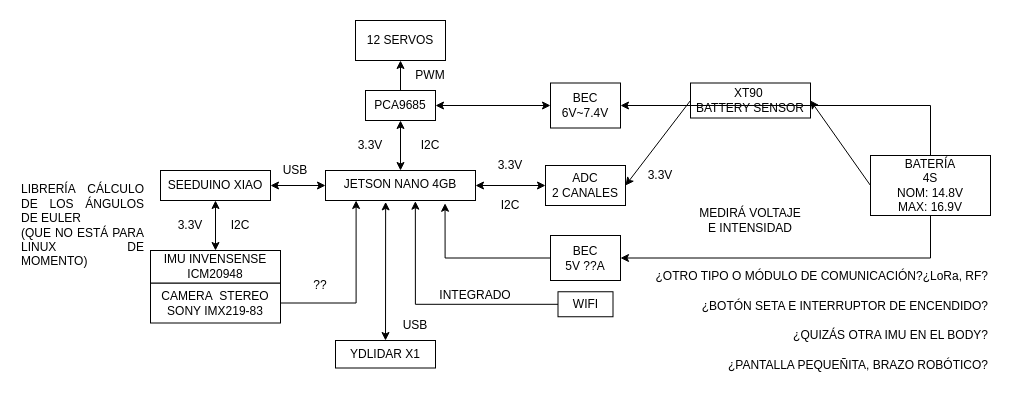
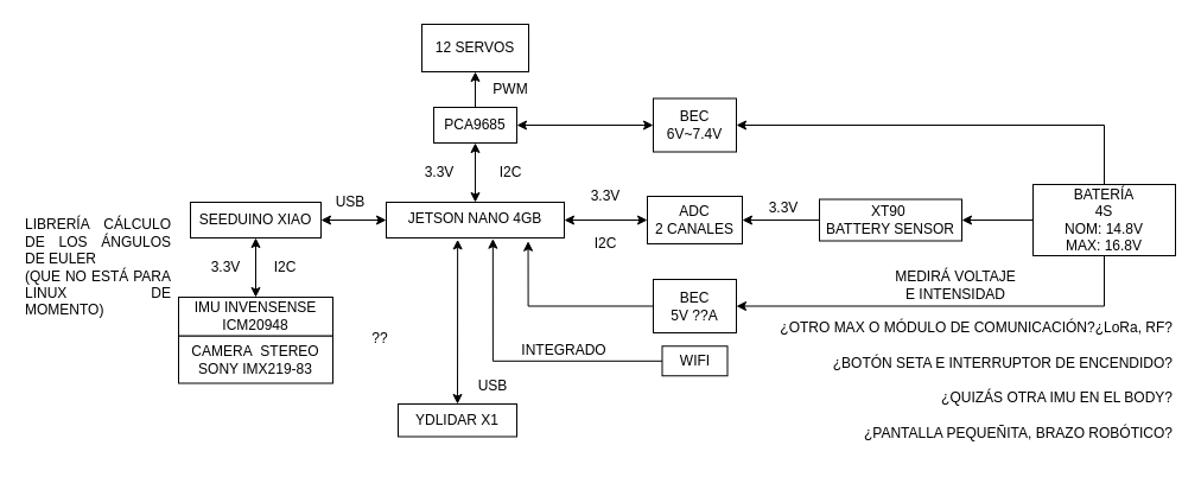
- <mxCell id="12" value="XT90&amp;nbsp;&lt;br&gt;BATTERY SENSOR" style="rounded=0;whiteSpace=wrap;html=1;" vertex="1" parent="1"><mxGeometry x="690" y="82.5" width="120" height="35" as="geometry" /></mxCell>
+ <mxCell id="12" value="XT90&amp;nbsp;&lt;br&gt;BATTERY SENSOR" style="rounded=0;whiteSpace=wrap;html=1;" vertex="1" parent="1"><mxGeometry x="690" y="167.5" width="120" height="35" as="geometry" /></mxCell>
- <mxCell id="22" value="BATERÍA&lt;br&gt;4S&lt;br&gt;NOM: 14.8V&lt;br&gt;MAX: 16.9V" style="rounded=0;whiteSpace=wrap;html=1;" vertex="1" parent="1"><mxGeometry x="870" y="155" width="120" height="60" as="geometry" /></mxCell>
+ <mxCell id="22" value="BATERÍA&lt;br&gt;4S&lt;br&gt;NOM: 14.8V&lt;br&gt;MAX: 16.8V" style="rounded=0;whiteSpace=wrap;html=1;" vertex="1" parent="1"><mxGeometry x="870" y="155" width="120" height="60" as="geometry" /></mxCell>
- <mxCell id="19" value="MEDIRÁ VOLTAJE E INTENSIDAD" style="text;html=1;strokeColor=none;fillColor=none;align=center;verticalAlign=middle;whiteSpace=wrap;rounded=0;" vertex="1" parent="1"><mxGeometry x="695" y="205" width="110" height="30" as="geometry" /></mxCell>
+ <mxCell id="19" value="MEDIRÁ VOLTAJE E INTENSIDAD" style="text;html=1;strokeColor=none;fillColor=none;align=center;verticalAlign=middle;whiteSpace=wrap;rounded=0;" vertex="1" parent="1"><mxGeometry x="750" y="225" width="110" height="30" as="geometry" /></mxCell>
- <mxCell id="46" value="¿OTRO TIPO O MÓDULO DE COMUNICACIÓN?¿LoRa, RF?" style="text;html=1;strokeColor=none;fillColor=none;align=right;verticalAlign=middle;whiteSpace=wrap;rounded=0;" vertex="1" parent="1"><mxGeometry x="650" y="261.25" width="340" height="30" as="geometry" /></mxCell>
+ <mxCell id="46" value="¿OTRO MAX O MÓDULO DE COMUNICACIÓN?¿LoRa, RF?" style="text;html=1;strokeColor=none;fillColor=none;align=right;verticalAlign=middle;whiteSpace=wrap;rounded=0;" vertex="1" parent="1"><mxGeometry x="650" y="261.25" width="340" height="30" as="geometry" /></mxCell>
- <mxCell id="26" style="edgeStyle=orthogonalEdgeStyle;rounded=0;orthogonalLoop=1;jettySize=auto;html=1;entryX=0.204;entryY=1;entryDx=0;entryDy=0;entryPerimeter=0;" edge="1" parent="1" source="27" target="2"><mxGeometry relative="1" as="geometry" /></mxCell>
